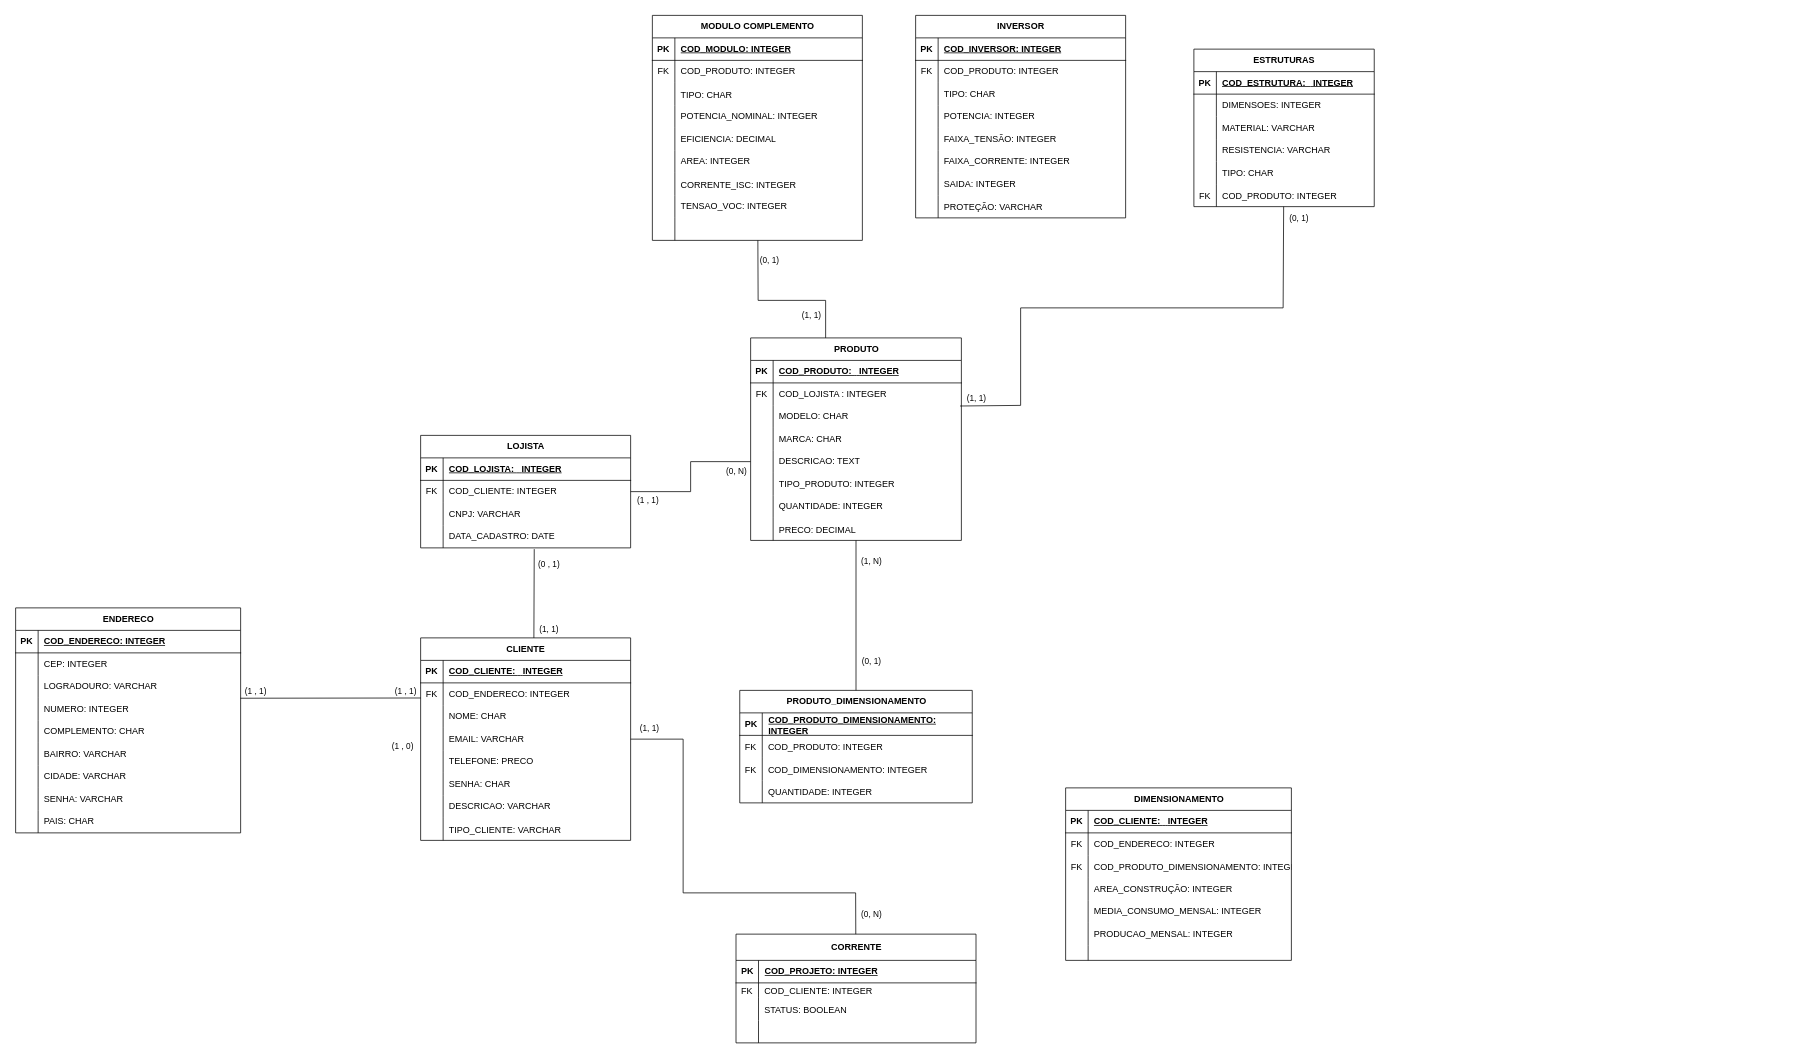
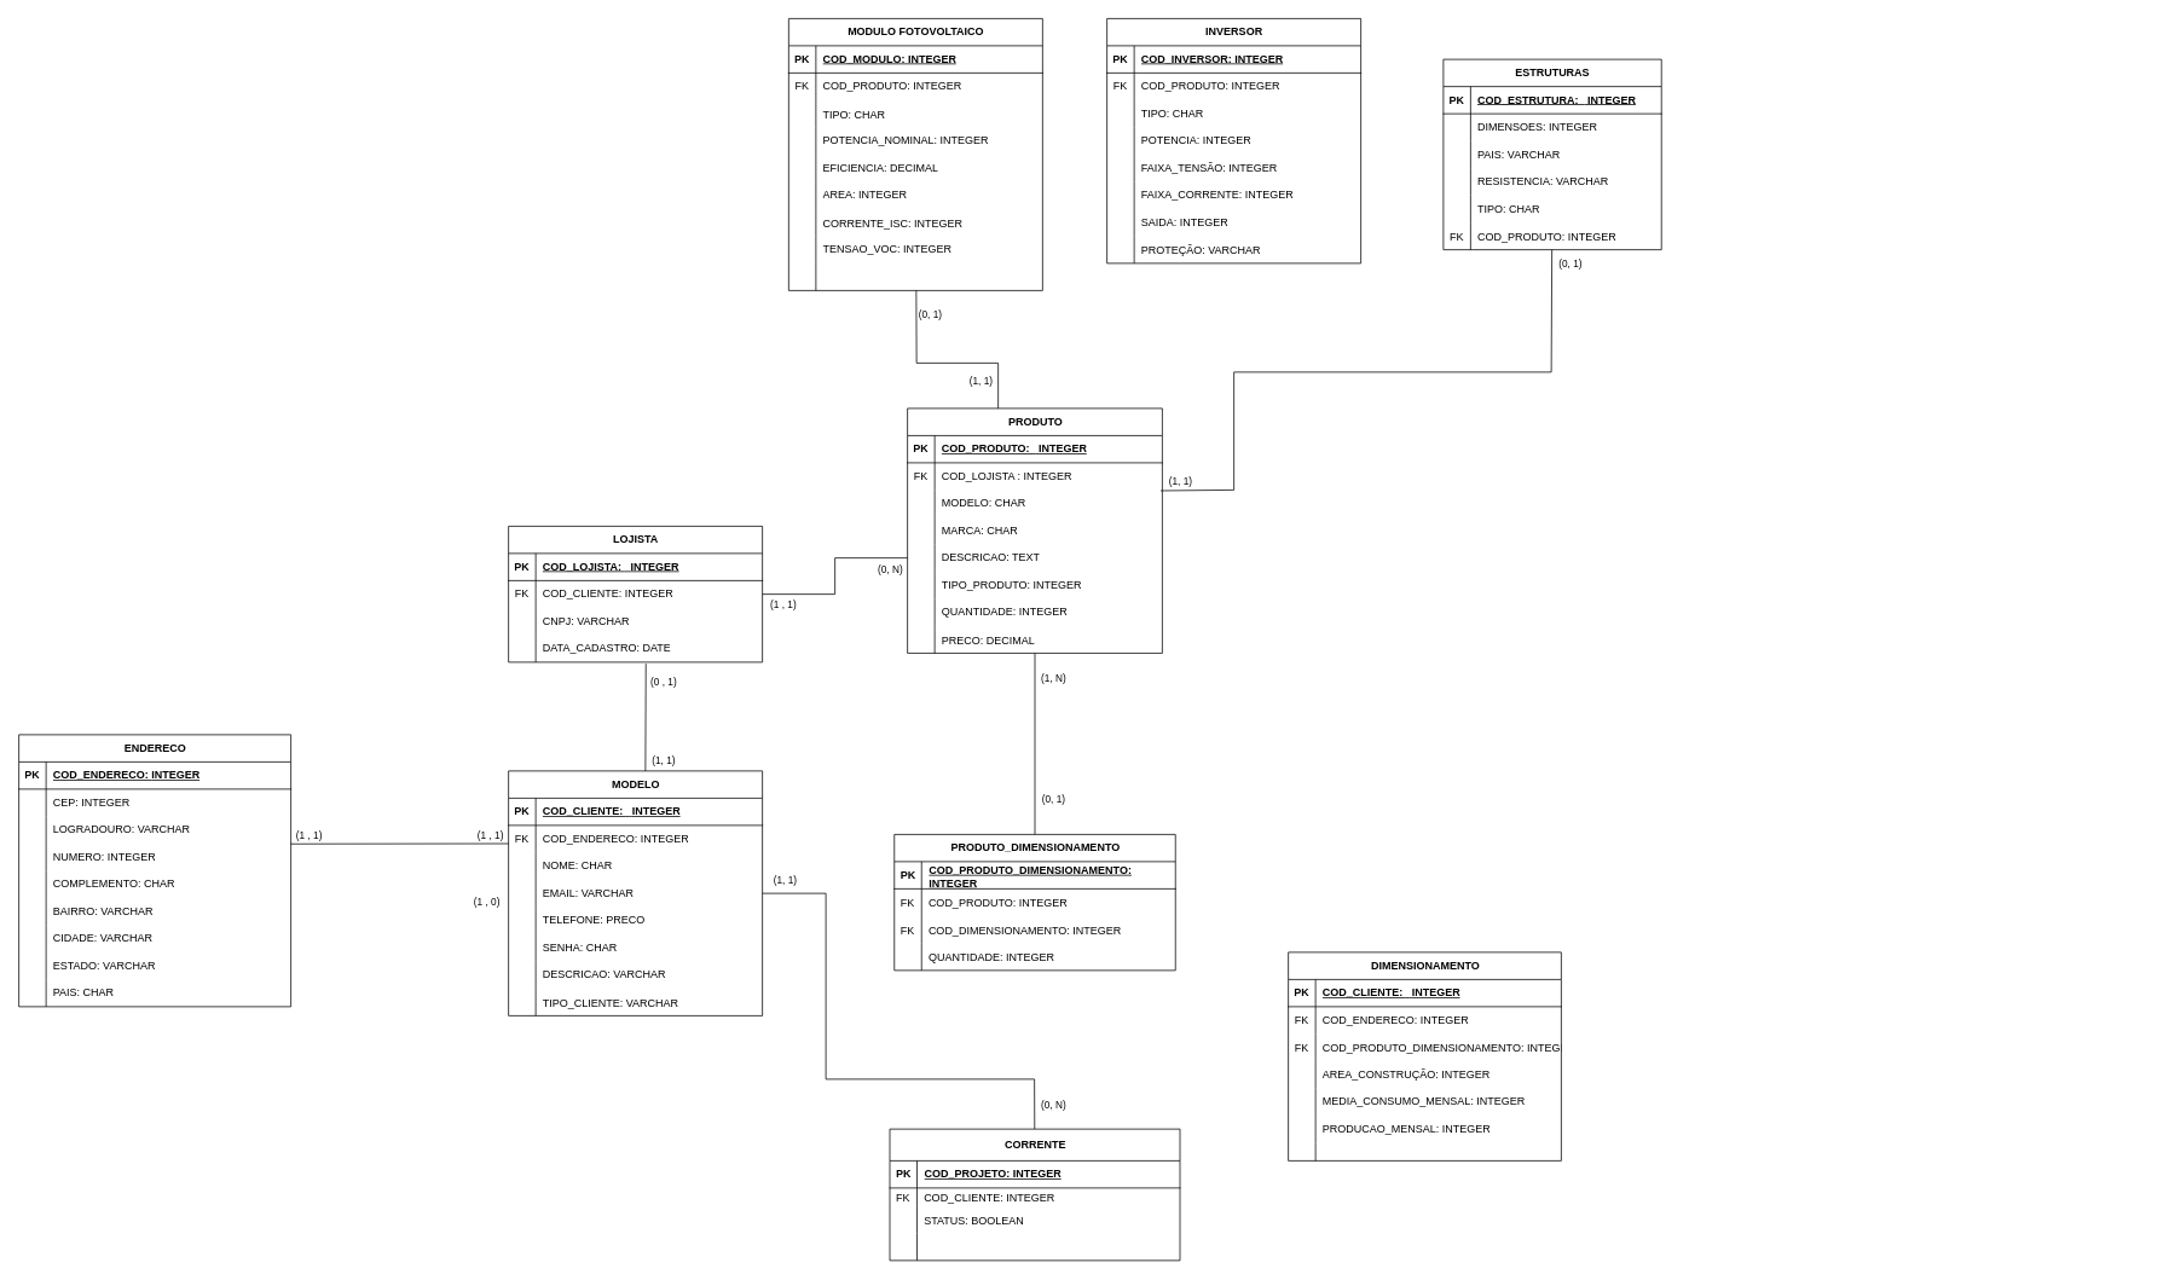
- <mxCell id="111" value="MODULO COMPLEMENTO" style="shape=table;startSize=30;container=1;collapsible=1;childLayout=tableLayout;fixedRows=1;rowLines=0;fontStyle=1;align=center;resizeLast=1;html=1;" parent="1" vertex="1"><mxGeometry x="868.98" y="20" width="280" height="300" as="geometry"><mxRectangle x="210" y="-230" width="90" height="30" as="alternateBounds" /></mxGeometry></mxCell>
+ <mxCell id="111" value="MODULO FOTOVOLTAICO" style="shape=table;startSize=30;container=1;collapsible=1;childLayout=tableLayout;fixedRows=1;rowLines=0;fontStyle=1;align=center;resizeLast=1;html=1;" parent="1" vertex="1"><mxGeometry x="868.98" y="20" width="280" height="300" as="geometry"><mxRectangle x="210" y="-230" width="90" height="30" as="alternateBounds" /></mxGeometry></mxCell>
- <mxCell id="155" value="MATERIAL: VARCHAR" style="shape=partialRectangle;connectable=0;fillColor=none;top=0;left=0;bottom=0;right=0;align=left;spacingLeft=6;overflow=hidden;whiteSpace=wrap;html=1;" parent="153" vertex="1"><mxGeometry x="30" width="210.48" height="30" as="geometry"><mxRectangle width="210.48" height="30" as="alternateBounds" /></mxGeometry></mxCell>
+ <mxCell id="155" value="PAIS: VARCHAR" style="shape=partialRectangle;connectable=0;fillColor=none;top=0;left=0;bottom=0;right=0;align=left;spacingLeft=6;overflow=hidden;whiteSpace=wrap;html=1;" parent="153" vertex="1"><mxGeometry x="30" width="210.48" height="30" as="geometry"><mxRectangle width="210.48" height="30" as="alternateBounds" /></mxGeometry></mxCell>
- <mxCell id="43" value="CLIENTE" style="shape=table;startSize=30;container=1;collapsible=1;childLayout=tableLayout;fixedRows=1;rowLines=0;fontStyle=1;align=center;resizeLast=1;html=1;" parent="1" vertex="1"><mxGeometry x="560" y="850" width="280" height="270" as="geometry"><mxRectangle x="210" y="-230" width="90" height="30" as="alternateBounds" /></mxGeometry></mxCell>
+ <mxCell id="43" value="MODELO" style="shape=table;startSize=30;container=1;collapsible=1;childLayout=tableLayout;fixedRows=1;rowLines=0;fontStyle=1;align=center;resizeLast=1;html=1;" parent="1" vertex="1"><mxGeometry x="560" y="850" width="280" height="270" as="geometry"><mxRectangle x="210" y="-230" width="90" height="30" as="alternateBounds" /></mxGeometry></mxCell>
- <mxCell id="39" value="SENHA: VARCHAR" style="shape=partialRectangle;connectable=0;fillColor=none;top=0;left=0;bottom=0;right=0;align=left;spacingLeft=6;overflow=hidden;whiteSpace=wrap;html=1;" parent="37" vertex="1"><mxGeometry x="30" width="270" height="30" as="geometry"><mxRectangle width="270" height="30" as="alternateBounds" /></mxGeometry></mxCell>
+ <mxCell id="39" value="ESTADO: VARCHAR" style="shape=partialRectangle;connectable=0;fillColor=none;top=0;left=0;bottom=0;right=0;align=left;spacingLeft=6;overflow=hidden;whiteSpace=wrap;html=1;" parent="37" vertex="1"><mxGeometry x="30" width="270" height="30" as="geometry"><mxRectangle width="270" height="30" as="alternateBounds" /></mxGeometry></mxCell>
